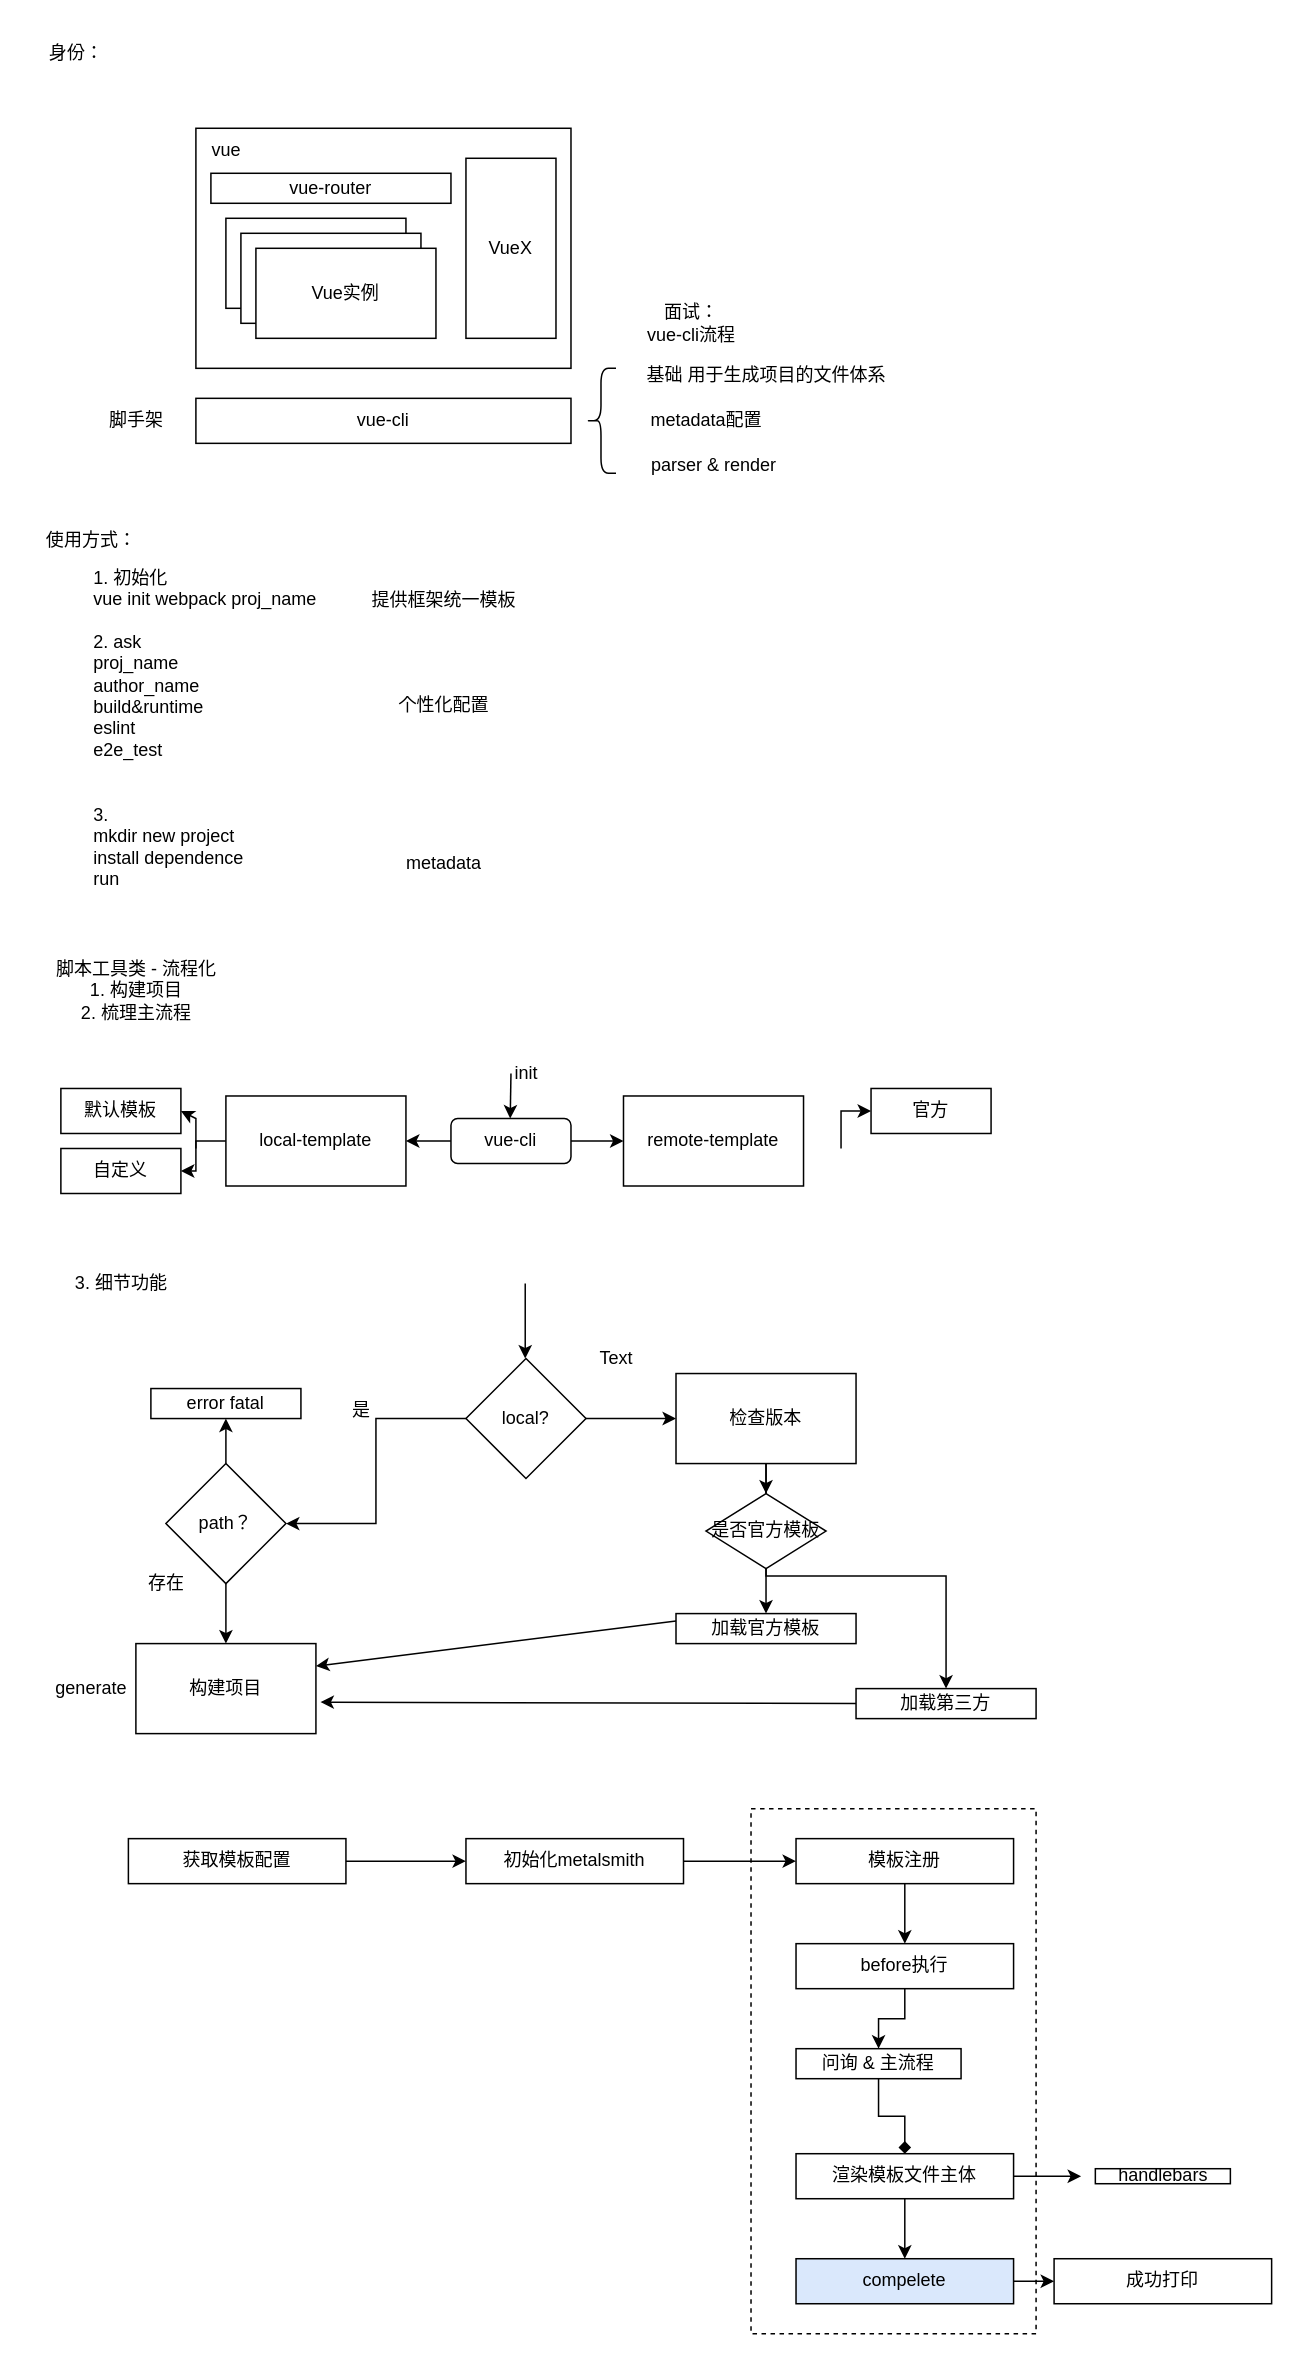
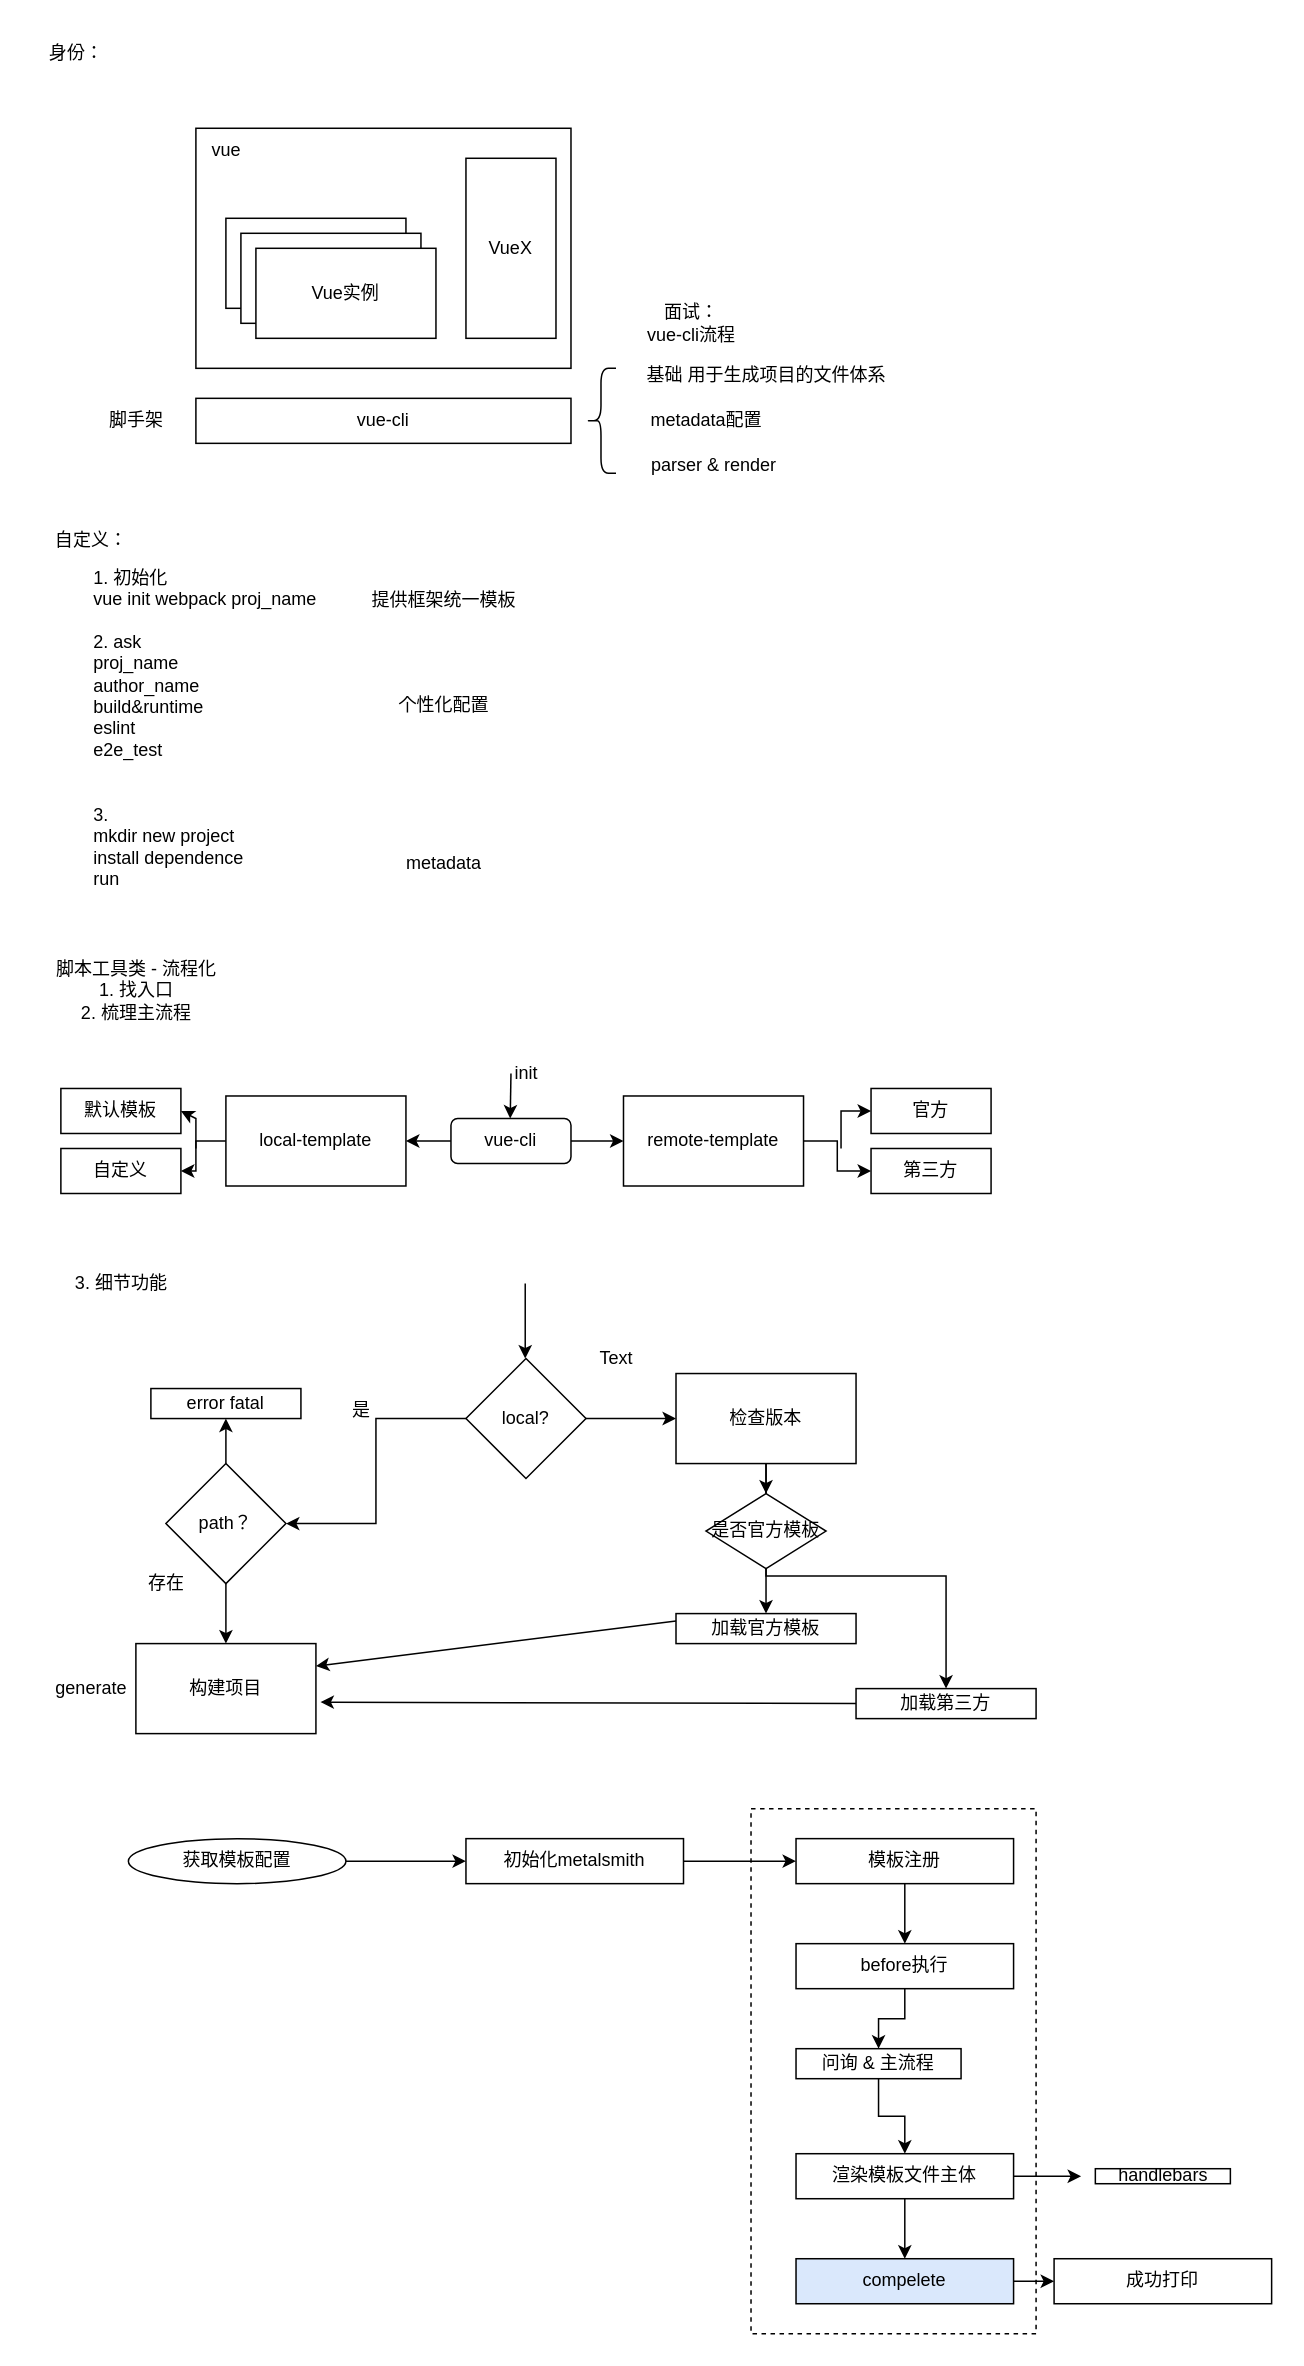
- <mxCell id="9" value="vue-router" style="whiteSpace=wrap;html=1;" vertex="1" parent="1"><mxGeometry x="140" y="115" width="160" height="20" as="geometry" /></mxCell>
- <mxCell id="18" value="使用方式：" style="text;html=1;align=center;verticalAlign=middle;resizable=0;points=[];autosize=1;strokeColor=none;fillColor=none;" vertex="1" parent="1"><mxGeometry y="345" width="80" height="30" as="geometry" x="20" /></mxCell>
+ <mxCell id="18" value="自定义：" style="text;html=1;align=center;verticalAlign=middle;resizable=0;points=[];autosize=1;strokeColor=none;fillColor=none;" vertex="1" parent="1"><mxGeometry y="345" width="80" height="30" as="geometry" x="20" /></mxCell>
- <mxCell id="23" value="脚本工具类 - 流程化&lt;br&gt;1. 构建项目&lt;br&gt;2. 梳理主流程" style="text;html=1;align=center;verticalAlign=middle;resizable=0;points=[];autosize=1;strokeColor=none;fillColor=none;" vertex="1" parent="1"><mxGeometry x="25" y="630" width="130" height="60" as="geometry" /></mxCell>
+ <mxCell id="23" value="脚本工具类 - 流程化&lt;br&gt;1. 找入口&lt;br&gt;2. 梳理主流程" style="text;html=1;align=center;verticalAlign=middle;resizable=0;points=[];autosize=1;strokeColor=none;fillColor=none;" vertex="1" parent="1"><mxGeometry x="25" y="630" width="130" height="60" as="geometry" /></mxCell>
+ <mxCell id="30" value="" style="edgeStyle=orthogonalEdgeStyle;rounded=0;orthogonalLoop=1;jettySize=auto;html=1;" edge="1" parent="1" source="31" target="37"><mxGeometry relative="1" as="geometry" /></mxCell>
+ <mxCell id="37" value="第三方" style="rounded=0;whiteSpace=wrap;html=1;" vertex="1" parent="1"><mxGeometry x="580" y="765" width="80" height="30" as="geometry" /></mxCell>
- <mxCell id="62" value="获取模板配置" style="rounded=0;whiteSpace=wrap;html=1;" vertex="1" parent="1"><mxGeometry x="85" y="1225" width="145" height="30" as="geometry" /></mxCell>
+ <mxCell id="62" value="获取模板配置" style="ellipse;whiteSpace=wrap;html=1;" vertex="1" parent="1"><mxGeometry x="85" y="1225" width="145" height="30" as="geometry" /></mxCell>
- <mxCell id="69" value="" style="edgeStyle=orthogonalEdgeStyle;rounded=0;orthogonalLoop=1;jettySize=auto;html=1;endArrow=diamond;" edge="1" parent="1" source="70" target="72"><mxGeometry relative="1" as="geometry" /></mxCell>
+ <mxCell id="69" value="" style="edgeStyle=orthogonalEdgeStyle;rounded=0;orthogonalLoop=1;jettySize=auto;html=1;" edge="1" parent="1" source="70" target="72"><mxGeometry relative="1" as="geometry" /></mxCell>
